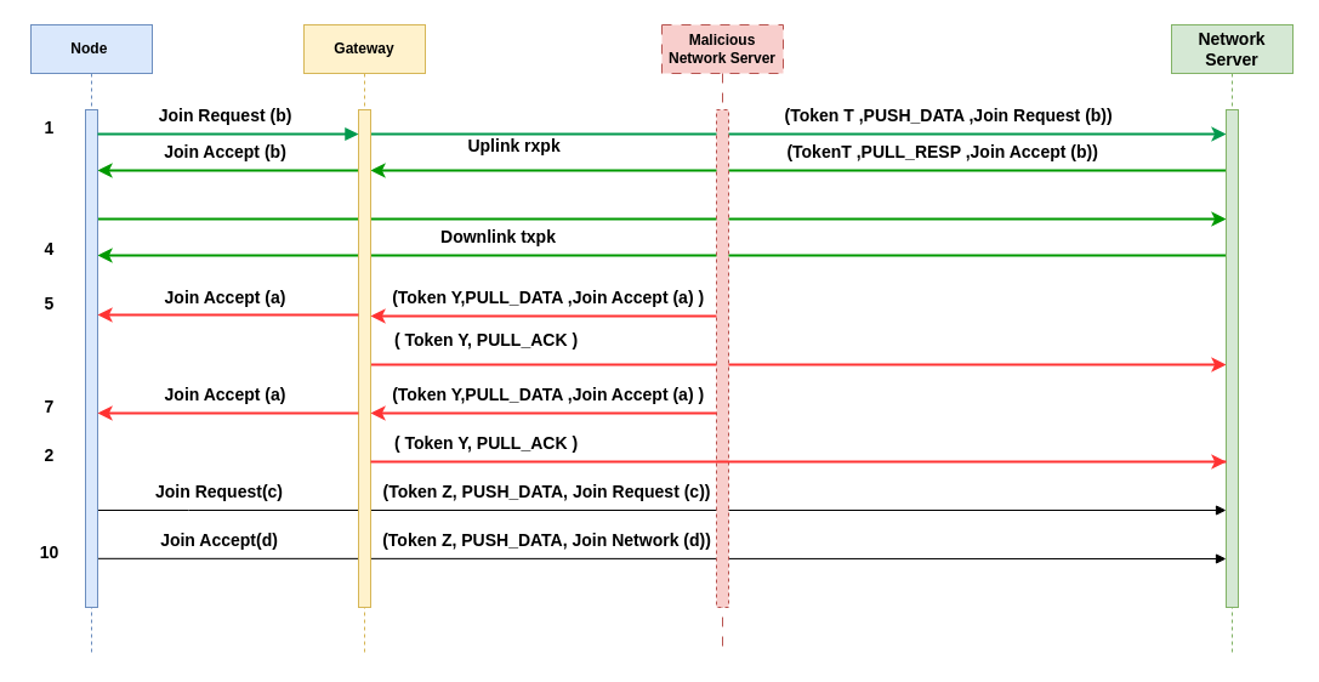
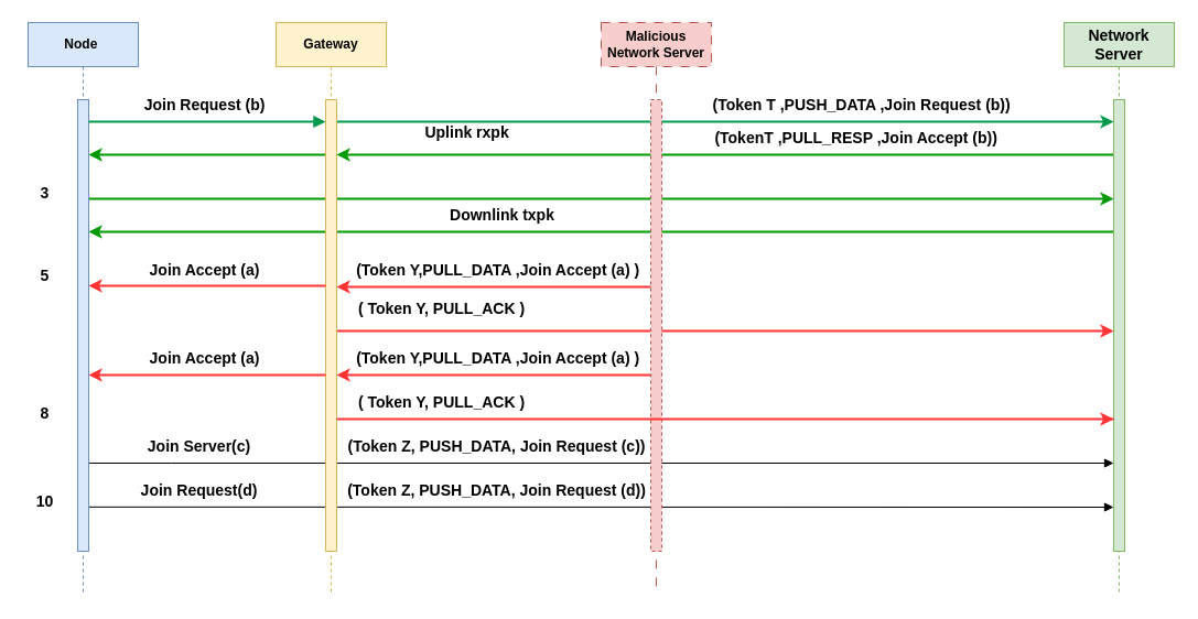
- <mxCell id="30" value="&lt;b&gt;&lt;font style=&quot;font-size: 14px;&quot;&gt;1&lt;/font&gt;&lt;/b&gt;" style="text;html=1;align=center;verticalAlign=middle;resizable=0;points=[];autosize=1;strokeColor=none;fillColor=none;" vertex="1" parent="1"><mxGeometry x="25" y="90" width="30" height="30" as="geometry" /></mxCell>
- <mxCell id="23" value="&lt;b style=&quot;font-size: 14px;&quot;&gt;Join Accept (b)&lt;/b&gt;" style="text;html=1;align=center;verticalAlign=middle;resizable=0;points=[];autosize=1;strokeColor=none;fillColor=none;fontSize=14;" vertex="1" parent="1"><mxGeometry x="125" y="110" width="120" height="30" as="geometry" /></mxCell>
+ <mxCell id="31" value="&lt;font style=&quot;font-size: 14px;&quot;&gt;3&lt;/font&gt;" style="text;html=1;align=center;verticalAlign=middle;resizable=0;points=[];autosize=1;strokeColor=none;fillColor=none;fontStyle=1" vertex="1" parent="1"><mxGeometry x="25" y="160" width="30" height="30" as="geometry" /></mxCell>
- <mxCell id="28" value="&lt;b style=&quot;font-size: 14px;&quot;&gt;Downlink txpk&lt;/b&gt;" style="text;html=1;align=center;verticalAlign=middle;resizable=0;points=[];autosize=1;strokeColor=none;fillColor=none;fontSize=14;" vertex="1" parent="1"><mxGeometry x="350" y="180" width="120" height="30" as="geometry" /></mxCell>
+ <mxCell id="28" value="&lt;b style=&quot;font-size: 14px;&quot;&gt;Downlink txpk&lt;/b&gt;" style="text;html=1;align=center;verticalAlign=middle;resizable=0;points=[];autosize=1;strokeColor=none;fillColor=none;fontSize=14;" vertex="1" parent="1"><mxGeometry x="395" y="180" width="120" height="30" as="geometry" /></mxCell>
- <mxCell id="32" value="&lt;font style=&quot;font-size: 14px;&quot;&gt;4&lt;/font&gt;" style="text;html=1;align=center;verticalAlign=middle;resizable=0;points=[];autosize=1;strokeColor=none;fillColor=none;fontStyle=1" vertex="1" parent="1"><mxGeometry x="25" y="190" width="30" height="30" as="geometry" /></mxCell>
- <mxCell id="34" value="&lt;b&gt;&lt;font style=&quot;font-size: 14px;&quot;&gt;7&lt;/font&gt;&lt;/b&gt;" style="text;html=1;align=center;verticalAlign=middle;resizable=0;points=[];autosize=1;strokeColor=none;fillColor=none;" vertex="1" parent="1"><mxGeometry x="25" y="320" width="30" height="30" as="geometry" /></mxCell>
- <mxCell id="35" value="&lt;b&gt;&lt;font style=&quot;font-size: 14px;&quot;&gt;2&lt;/font&gt;&lt;/b&gt;" style="text;html=1;align=center;verticalAlign=middle;resizable=0;points=[];autosize=1;strokeColor=none;fillColor=none;" vertex="1" parent="1"><mxGeometry x="25" y="360" width="30" height="30" as="geometry" /></mxCell>
+ <mxCell id="35" value="&lt;b&gt;&lt;font style=&quot;font-size: 14px;&quot;&gt;8&lt;/font&gt;&lt;/b&gt;" style="text;html=1;align=center;verticalAlign=middle;resizable=0;points=[];autosize=1;strokeColor=none;fillColor=none;" vertex="1" parent="1"><mxGeometry x="25" y="360" width="30" height="30" as="geometry" /></mxCell>
- <mxCell id="29" value="&lt;b style=&quot;font-size: 14px;&quot;&gt;Join Request(c)&lt;/b&gt;" style="text;html=1;align=center;verticalAlign=middle;resizable=0;points=[];autosize=1;strokeColor=none;fillColor=none;fontSize=14;" vertex="1" parent="1"><mxGeometry x="115" y="390" width="130" height="30" as="geometry" /></mxCell>
+ <mxCell id="29" value="&lt;b style=&quot;font-size: 14px;&quot;&gt;Join Server(c)&lt;/b&gt;" style="text;html=1;align=center;verticalAlign=middle;resizable=0;points=[];autosize=1;strokeColor=none;fillColor=none;fontSize=14;" vertex="1" parent="1"><mxGeometry x="115" y="390" width="130" height="30" as="geometry" /></mxCell>
- <mxCell id="45" value="&lt;b style=&quot;font-size: 14px;&quot;&gt;Join Accept(d)&lt;/b&gt;" style="text;html=1;align=center;verticalAlign=middle;resizable=0;points=[];autosize=1;strokeColor=none;fillColor=none;fontSize=14;" vertex="1" parent="1"><mxGeometry x="115" y="430" width="130" height="30" as="geometry" /></mxCell>
+ <mxCell id="45" value="&lt;b style=&quot;font-size: 14px;&quot;&gt;Join Request(d)&lt;/b&gt;" style="text;html=1;align=center;verticalAlign=middle;resizable=0;points=[];autosize=1;strokeColor=none;fillColor=none;fontSize=14;" vertex="1" parent="1"><mxGeometry x="115" y="430" width="130" height="30" as="geometry" /></mxCell>
- <mxCell id="46" value="&lt;b style=&quot;font-size: 14px;&quot;&gt;(Token Z, PUSH_DATA, Join Network (d))&lt;/b&gt;" style="text;html=1;align=center;verticalAlign=middle;resizable=0;points=[];autosize=1;strokeColor=none;fillColor=none;fontSize=14;" vertex="1" parent="1"><mxGeometry x="305" y="430" width="290" height="30" as="geometry" /></mxCell>
+ <mxCell id="46" value="&lt;b style=&quot;font-size: 14px;&quot;&gt;(Token Z, PUSH_DATA, Join Request (d))&lt;/b&gt;" style="text;html=1;align=center;verticalAlign=middle;resizable=0;points=[];autosize=1;strokeColor=none;fillColor=none;fontSize=14;" vertex="1" parent="1"><mxGeometry x="305" y="430" width="290" height="30" as="geometry" /></mxCell>
